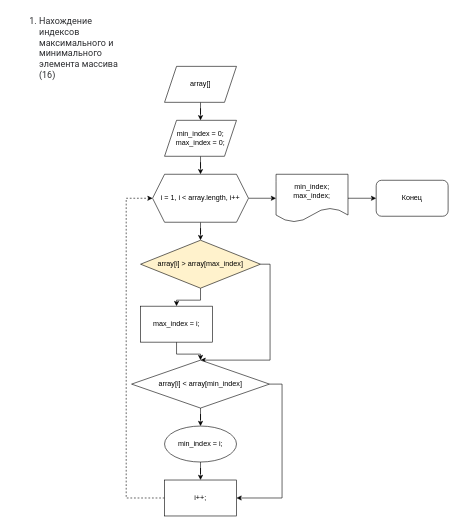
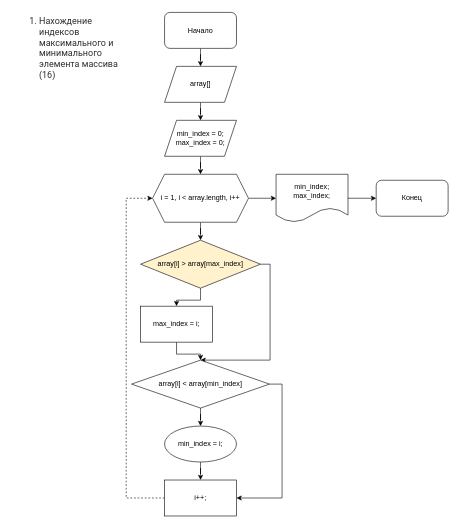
+ <mxCell id="3" value="Начало" style="rounded=1;whiteSpace=wrap;html=1;" vertex="1" parent="1"><mxGeometry x="274" y="20" width="120" height="60" as="geometry" /></mxCell>
+ <mxCell id="2" value="" style="edgeStyle=orthogonalEdgeStyle;rounded=0;orthogonalLoop=1;jettySize=auto;html=1;" edge="1" parent="1" source="3" target="5"><mxGeometry relative="1" as="geometry" /></mxCell>
